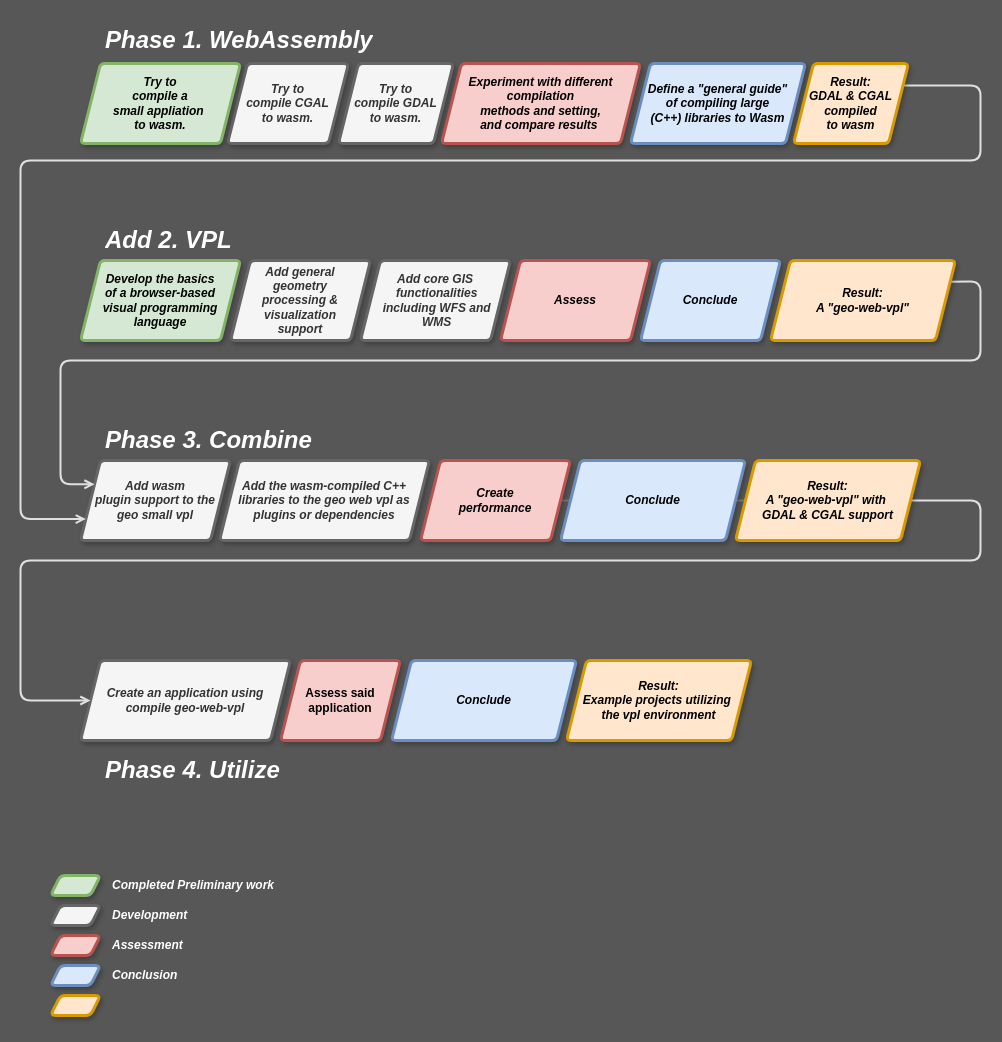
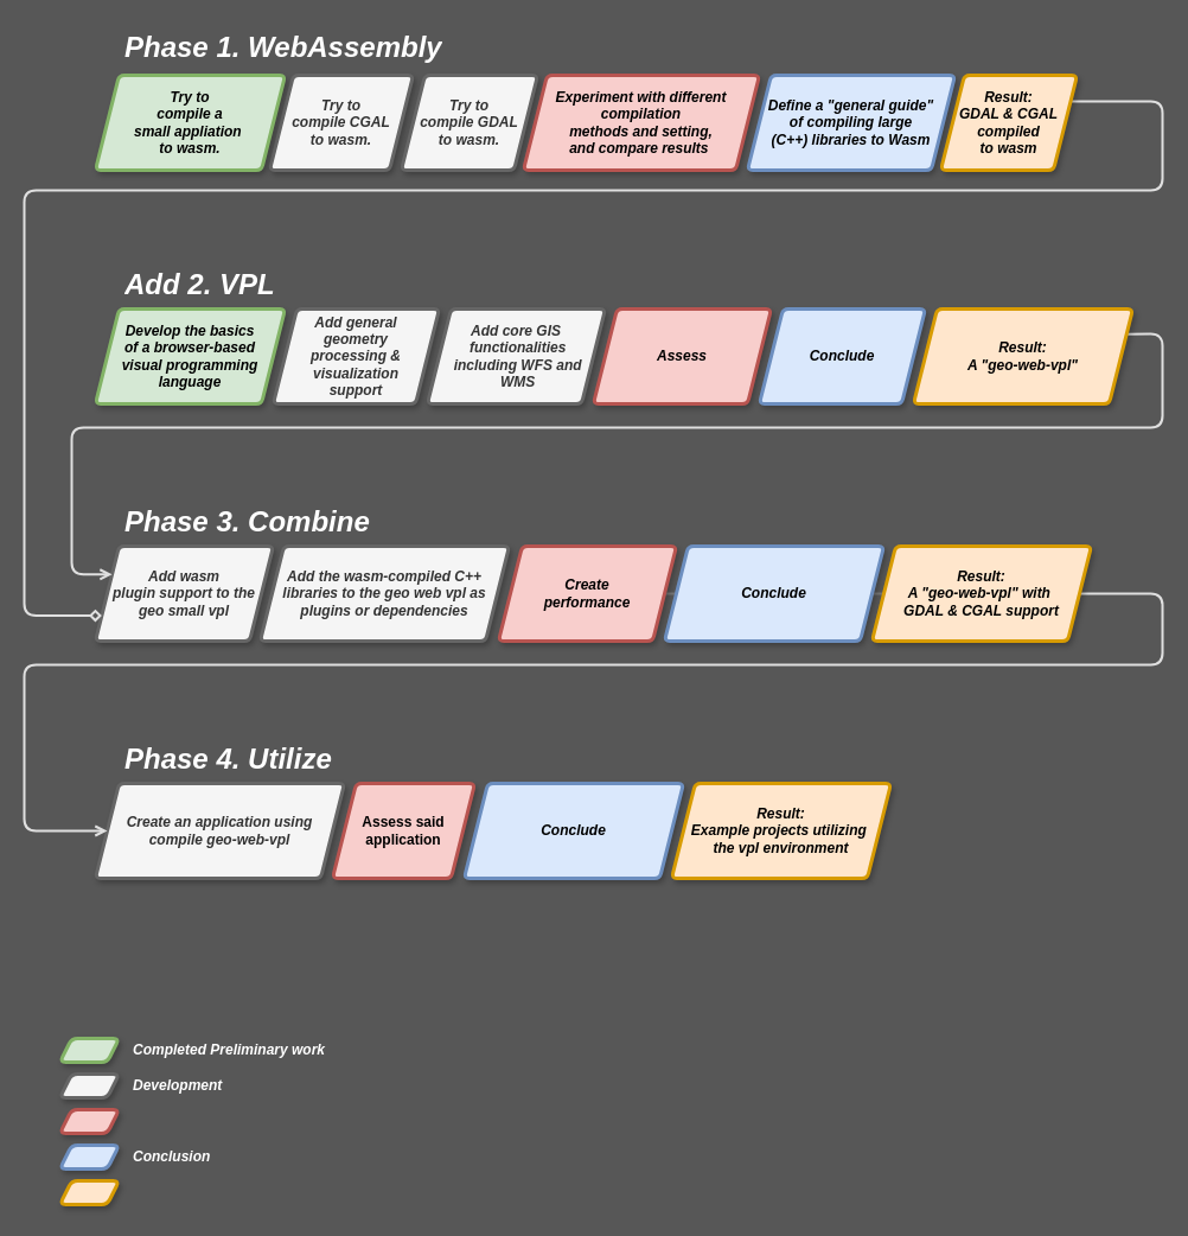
- <mxCell id="21" style="edgeStyle=orthogonalEdgeStyle;orthogonalLoop=1;jettySize=auto;html=1;exitX=1;exitY=0.25;exitDx=0;exitDy=0;entryX=0;entryY=0.75;entryDx=0;entryDy=0;shadow=0;fontColor=#333333;endArrow=open;endFill=0;strokeColor=#E0E0E0;strokeWidth=2;fontFamily=Helvetica;" edge="1" parent="1" source="22" target="2"><mxGeometry relative="1" as="geometry"><Array as="points"><mxPoint x="980" y="85" /><mxPoint x="980" y="160" /><mxPoint x="20" y="160" /><mxPoint x="20" y="519" /></Array></mxGeometry></mxCell>
+ <mxCell id="21" style="edgeStyle=orthogonalEdgeStyle;orthogonalLoop=1;jettySize=auto;html=1;exitX=1;exitY=0.25;exitDx=0;exitDy=0;entryX=0;entryY=0.75;entryDx=0;entryDy=0;shadow=0;fontColor=#333333;endArrow=diamond;endFill=0;strokeColor=#E0E0E0;strokeWidth=2;fontFamily=Helvetica;" edge="1" parent="1" source="22" target="2"><mxGeometry relative="1" as="geometry"><Array as="points"><mxPoint x="980" y="85" /><mxPoint x="980" y="160" /><mxPoint x="20" y="160" /><mxPoint x="20" y="519" /></Array></mxGeometry></mxCell>
- <mxCell id="9" value="&lt;h1&gt;&lt;i&gt;Phase 4. Utilize&lt;/i&gt;&lt;/h1&gt;" style="text;html=1;strokeColor=none;fillColor=none;spacing=5;spacingTop=-20;whiteSpace=wrap;overflow=hidden;fontColor=#FFFFFF;rounded=0;fontFamily=Helvetica;" parent="1" vertex="1"><mxGeometry x="100" y="750" width="400" height="40" as="geometry" /></mxCell>
+ <mxCell id="9" value="&lt;h1&gt;&lt;i&gt;Phase 4. Utilize&lt;/i&gt;&lt;/h1&gt;" style="text;html=1;strokeColor=none;fillColor=none;spacing=5;spacingTop=-20;whiteSpace=wrap;overflow=hidden;fontColor=#FFFFFF;rounded=0;fontFamily=Helvetica;" parent="1" vertex="1"><mxGeometry x="100" y="620" width="400" height="40" as="geometry" /></mxCell>
- <mxCell id="28" value="&lt;div&gt;&lt;b&gt;&lt;i&gt;Assessment&lt;/i&gt;&lt;/b&gt;&lt;/div&gt;" style="text;html=1;strokeColor=none;fillColor=none;align=left;verticalAlign=middle;whiteSpace=wrap;rounded=0;shadow=1;fontColor=#FFFFFF;fontFamily=Helvetica;" vertex="1" parent="23"><mxGeometry x="60" y="30" width="220" height="30" as="geometry" /></mxCell>
